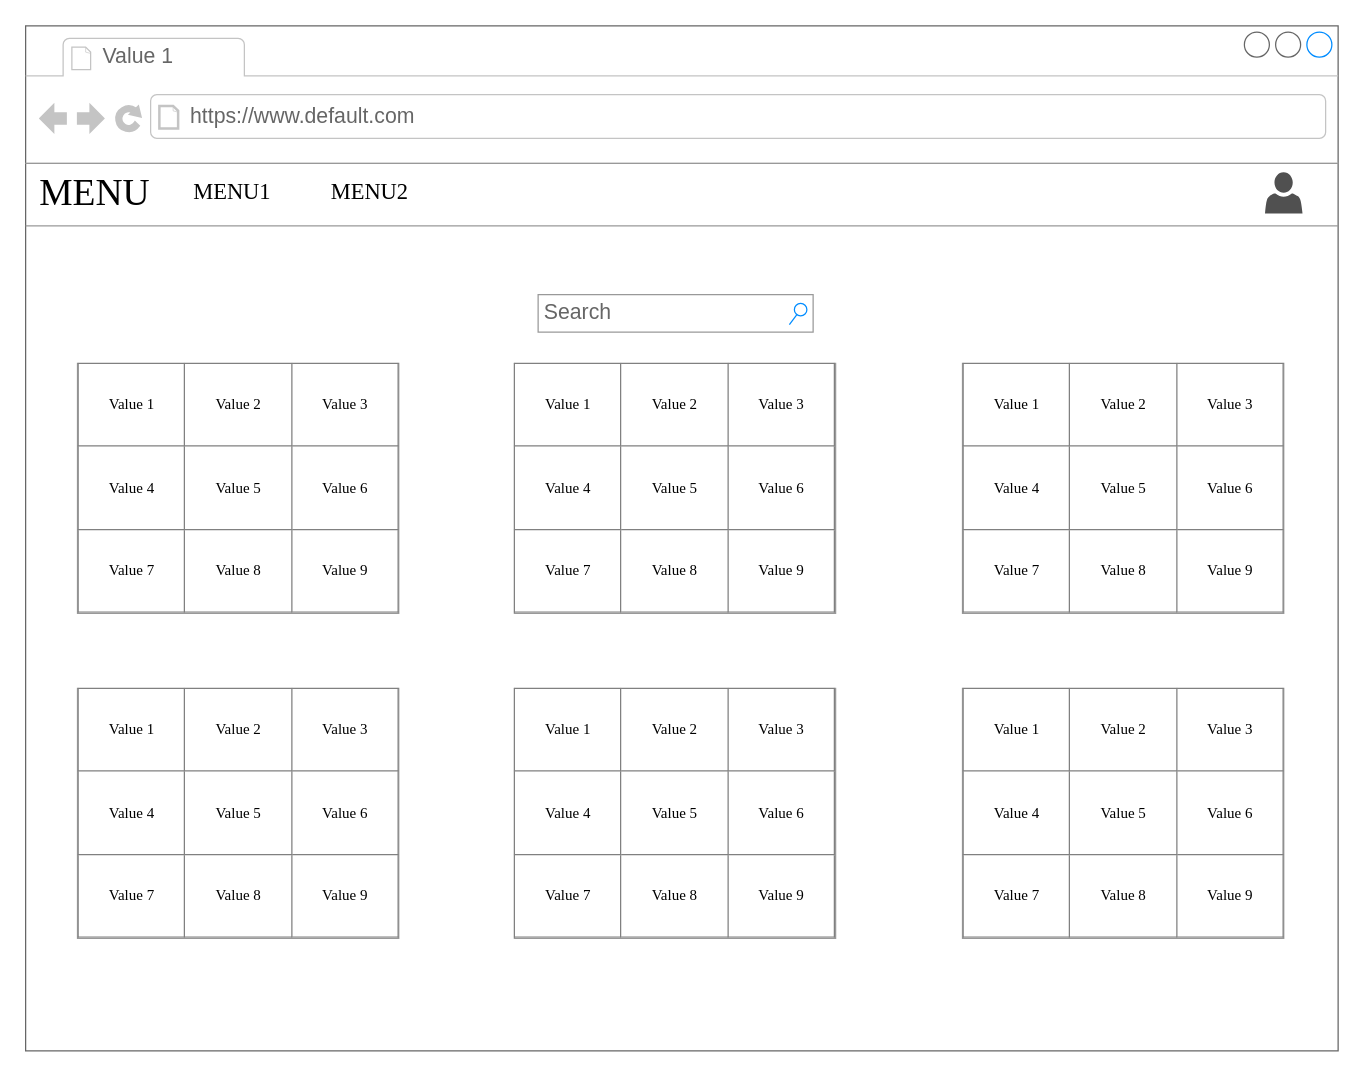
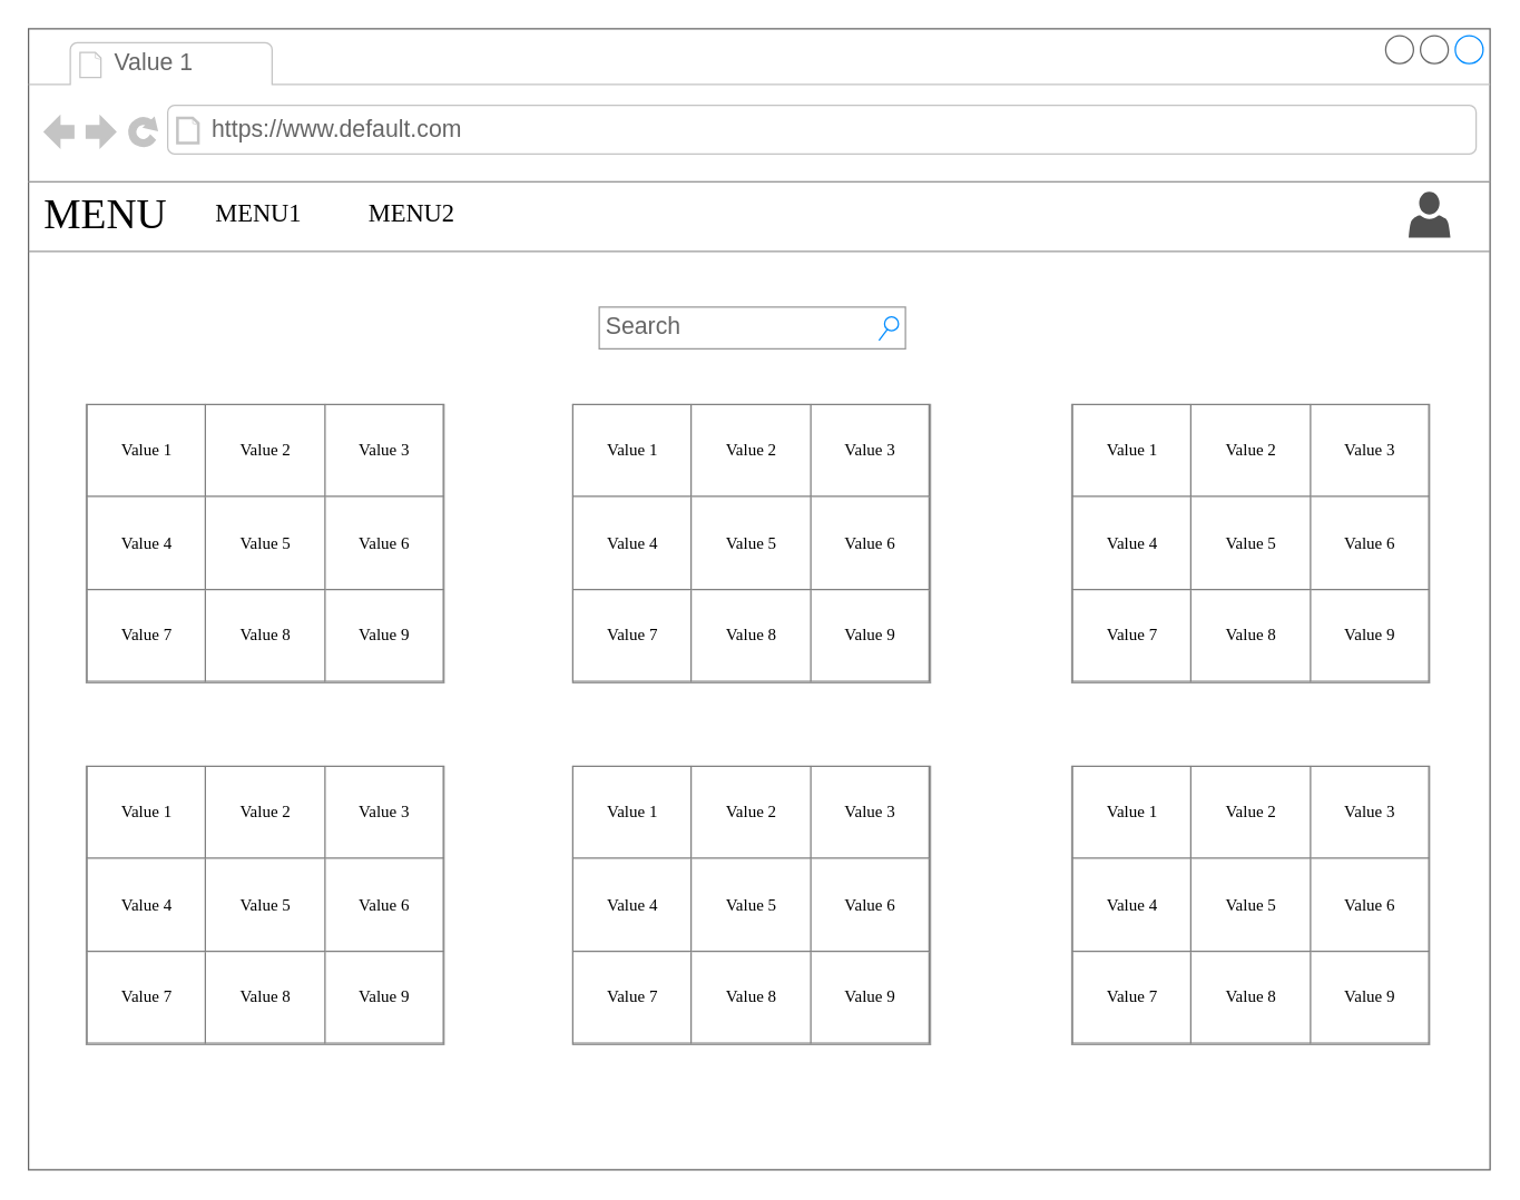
- <mxCell id="5" value="Search" style="strokeWidth=1;shadow=0;dashed=0;align=center;html=1;shape=mxgraph.mockup.forms.searchBox;strokeColor=#999999;mainText=;strokeColor2=#008cff;fontColor=#666666;fontSize=17;align=left;spacingLeft=3;rounded=0;labelBackgroundColor=none;" parent="2" vertex="1"><mxGeometry x="410" y="215" width="220" height="30" as="geometry" /></mxCell>
+ <mxCell id="5" value="Search" style="strokeWidth=1;shadow=0;dashed=0;align=center;html=1;shape=mxgraph.mockup.forms.searchBox;strokeColor=#999999;mainText=;strokeColor2=#008cff;fontColor=#666666;fontSize=17;align=left;spacingLeft=3;rounded=0;labelBackgroundColor=none;" parent="2" vertex="1"><mxGeometry x="410" y="200" width="220" height="30" as="geometry" /></mxCell>
